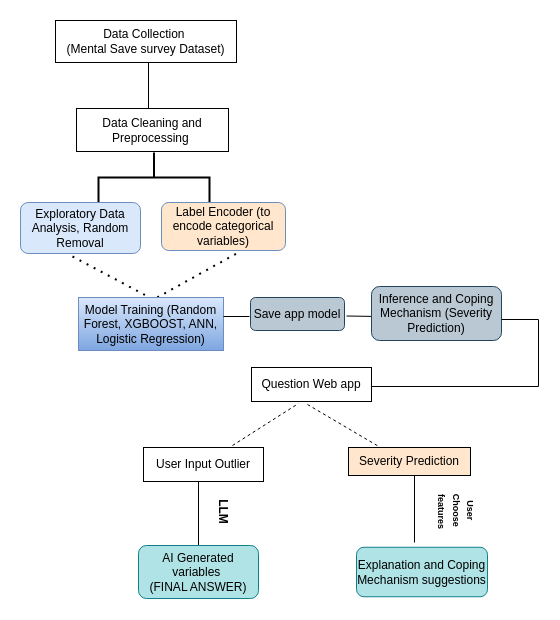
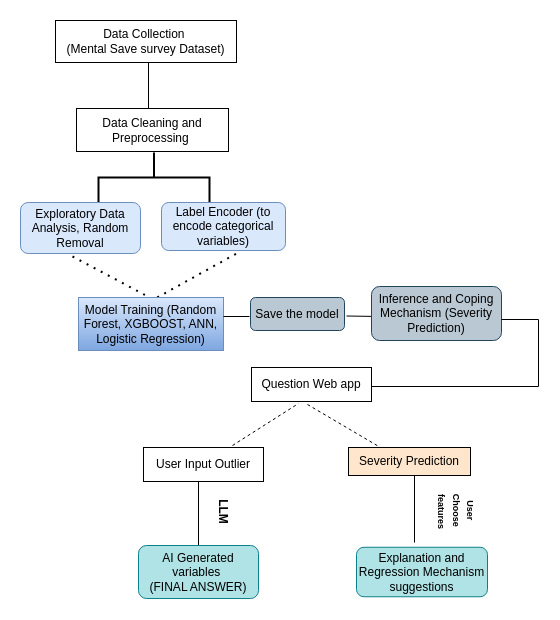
- <mxCell id="7" value="Label Encoder (to encode categorical variables)" style="rounded=1;whiteSpace=wrap;html=1;fillColor=#ffe6cc;strokeColor=#6c8ebf;" vertex="1" parent="1"><mxGeometry x="161" y="202" width="124" height="48" as="geometry" /></mxCell>
+ <mxCell id="7" value="Label Encoder (to encode categorical variables)" style="rounded=1;whiteSpace=wrap;html=1;fillColor=#dae8fc;strokeColor=#6c8ebf;" vertex="1" parent="1"><mxGeometry x="161" y="202" width="124" height="48" as="geometry" /></mxCell>
- <mxCell id="11" value="Save app model" style="rounded=1;whiteSpace=wrap;html=1;fillColor=#bac8d3;strokeColor=#23445d;" vertex="1" parent="1"><mxGeometry x="250" y="297" width="94" height="33" as="geometry" /></mxCell>
+ <mxCell id="11" value="Save the model" style="rounded=1;whiteSpace=wrap;html=1;fillColor=#bac8d3;strokeColor=#23445d;" vertex="1" parent="1"><mxGeometry x="250" y="297" width="94" height="33" as="geometry" /></mxCell>
- <mxCell id="27" value="Explanation and Coping Mechanism suggestions" style="rounded=1;whiteSpace=wrap;html=1;fillColor=#b0e3e6;strokeColor=#0e8088;" vertex="1" parent="1"><mxGeometry x="356" y="546.75" width="131" height="49.5" as="geometry" /></mxCell>
+ <mxCell id="27" value="Explanation and Regression Mechanism suggestions" style="rounded=1;whiteSpace=wrap;html=1;fillColor=#b0e3e6;strokeColor=#0e8088;" vertex="1" parent="1"><mxGeometry x="356" y="546.75" width="131" height="49.5" as="geometry" /></mxCell>
